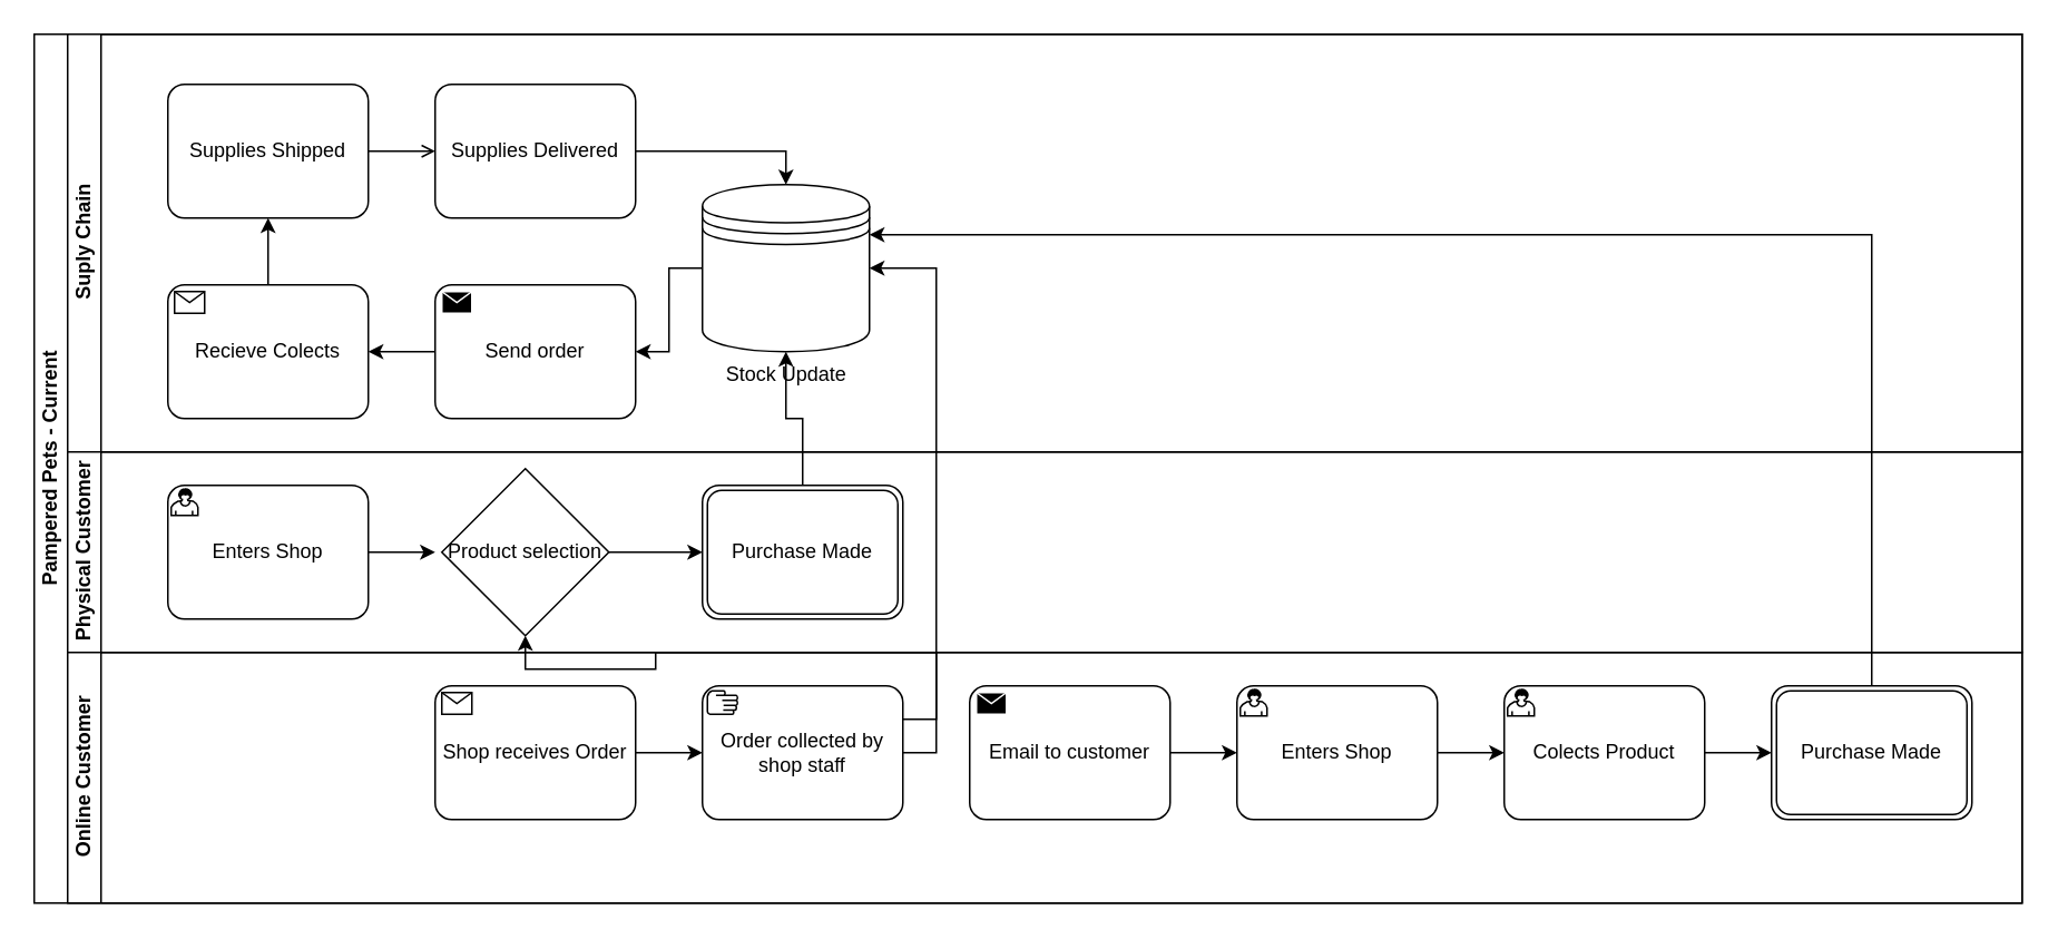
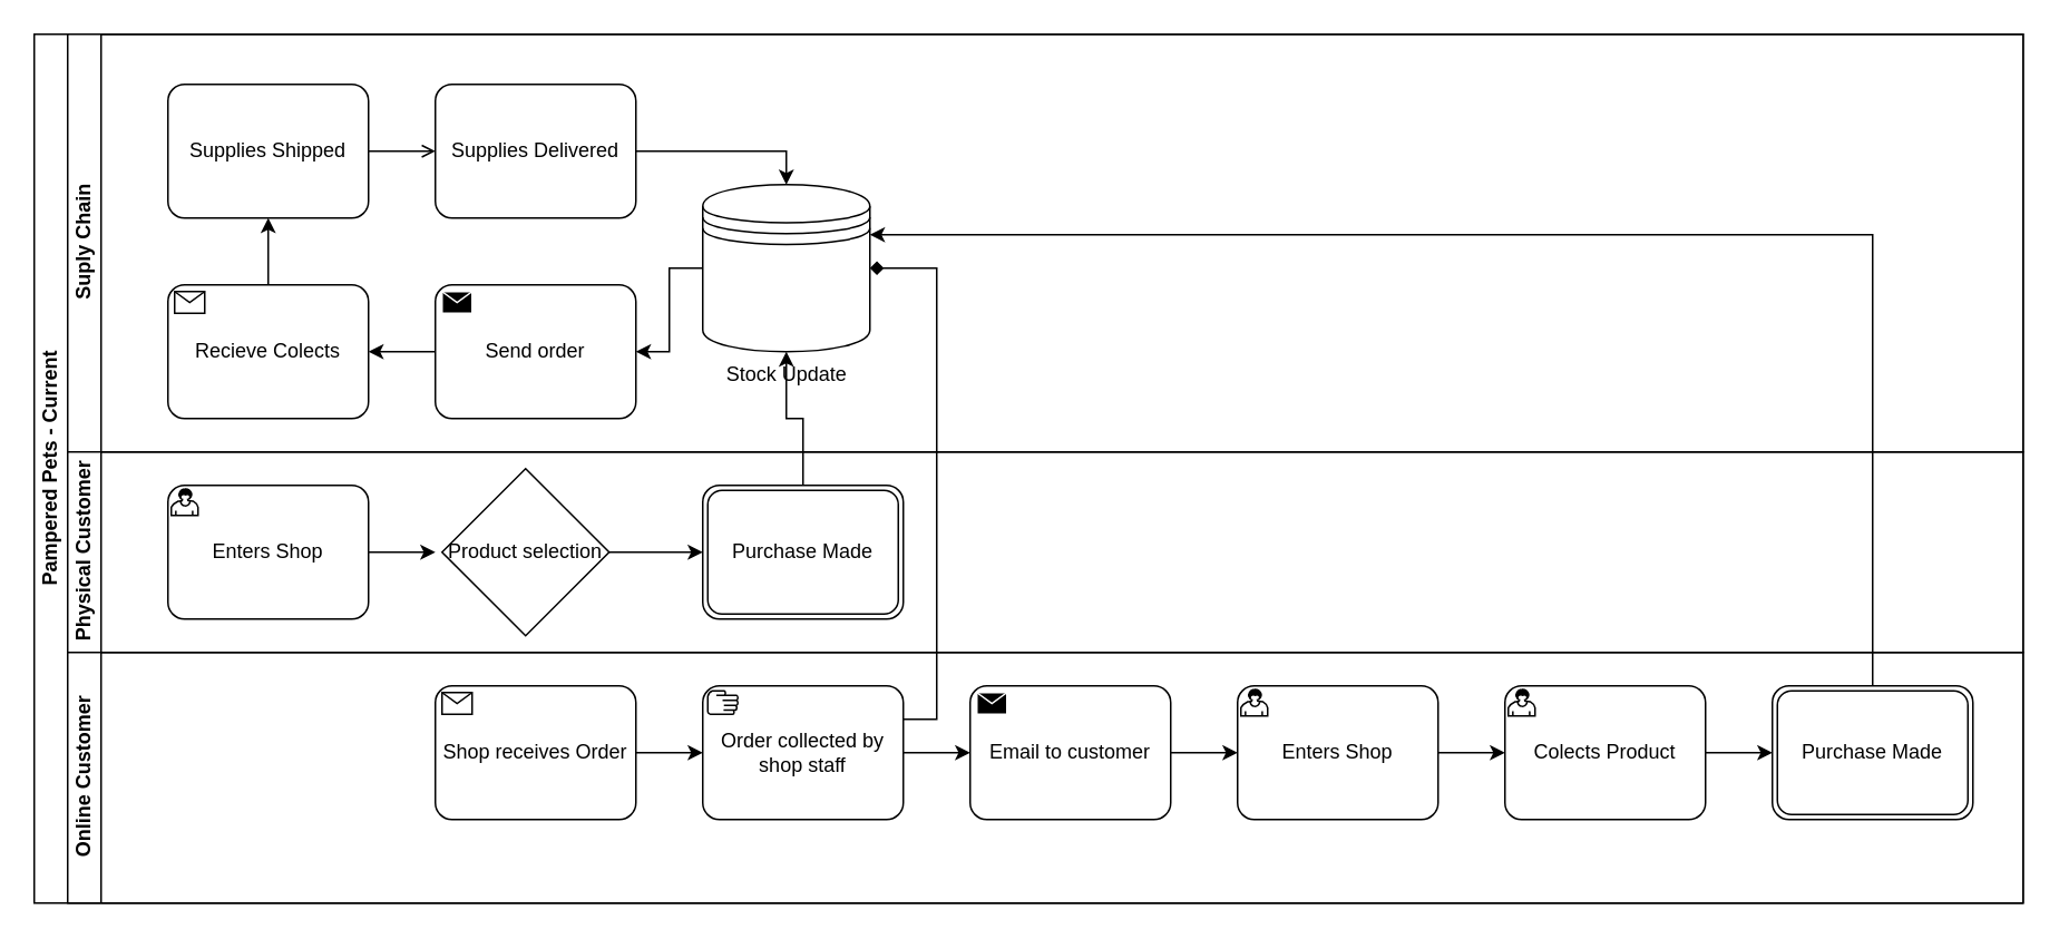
- <mxCell id="33" style="edgeStyle=orthogonalEdgeStyle;rounded=0;orthogonalLoop=1;jettySize=auto;html=1;exitX=1;exitY=0.25;exitDx=0;exitDy=0;exitPerimeter=0;entryX=1;entryY=0.5;entryDx=0;entryDy=0;" parent="2" source="22" target="8" edge="1"><mxGeometry relative="1" as="geometry" /></mxCell>
+ <mxCell id="33" style="edgeStyle=orthogonalEdgeStyle;rounded=0;orthogonalLoop=1;jettySize=auto;html=1;exitX=1;exitY=0.25;exitDx=0;exitDy=0;exitPerimeter=0;entryX=1;entryY=0.5;entryDx=0;entryDy=0;endArrow=diamond;" parent="2" source="22" target="8" edge="1"><mxGeometry relative="1" as="geometry" /></mxCell>
- <mxCell id="25" style="edgeStyle=orthogonalEdgeStyle;rounded=0;orthogonalLoop=1;jettySize=auto;html=1;exitX=1;exitY=0.5;exitDx=0;exitDy=0;exitPerimeter=0;" parent="20" source="22" target="19" edge="1"><mxGeometry relative="1" as="geometry" /></mxCell>
+ <mxCell id="25" style="edgeStyle=orthogonalEdgeStyle;rounded=0;orthogonalLoop=1;jettySize=auto;html=1;exitX=1;exitY=0.5;exitDx=0;exitDy=0;exitPerimeter=0;entryX=0;entryY=0.5;entryDx=0;entryDy=0;entryPerimeter=0;" parent="20" source="22" target="24" edge="1"><mxGeometry relative="1" as="geometry" /></mxCell>
